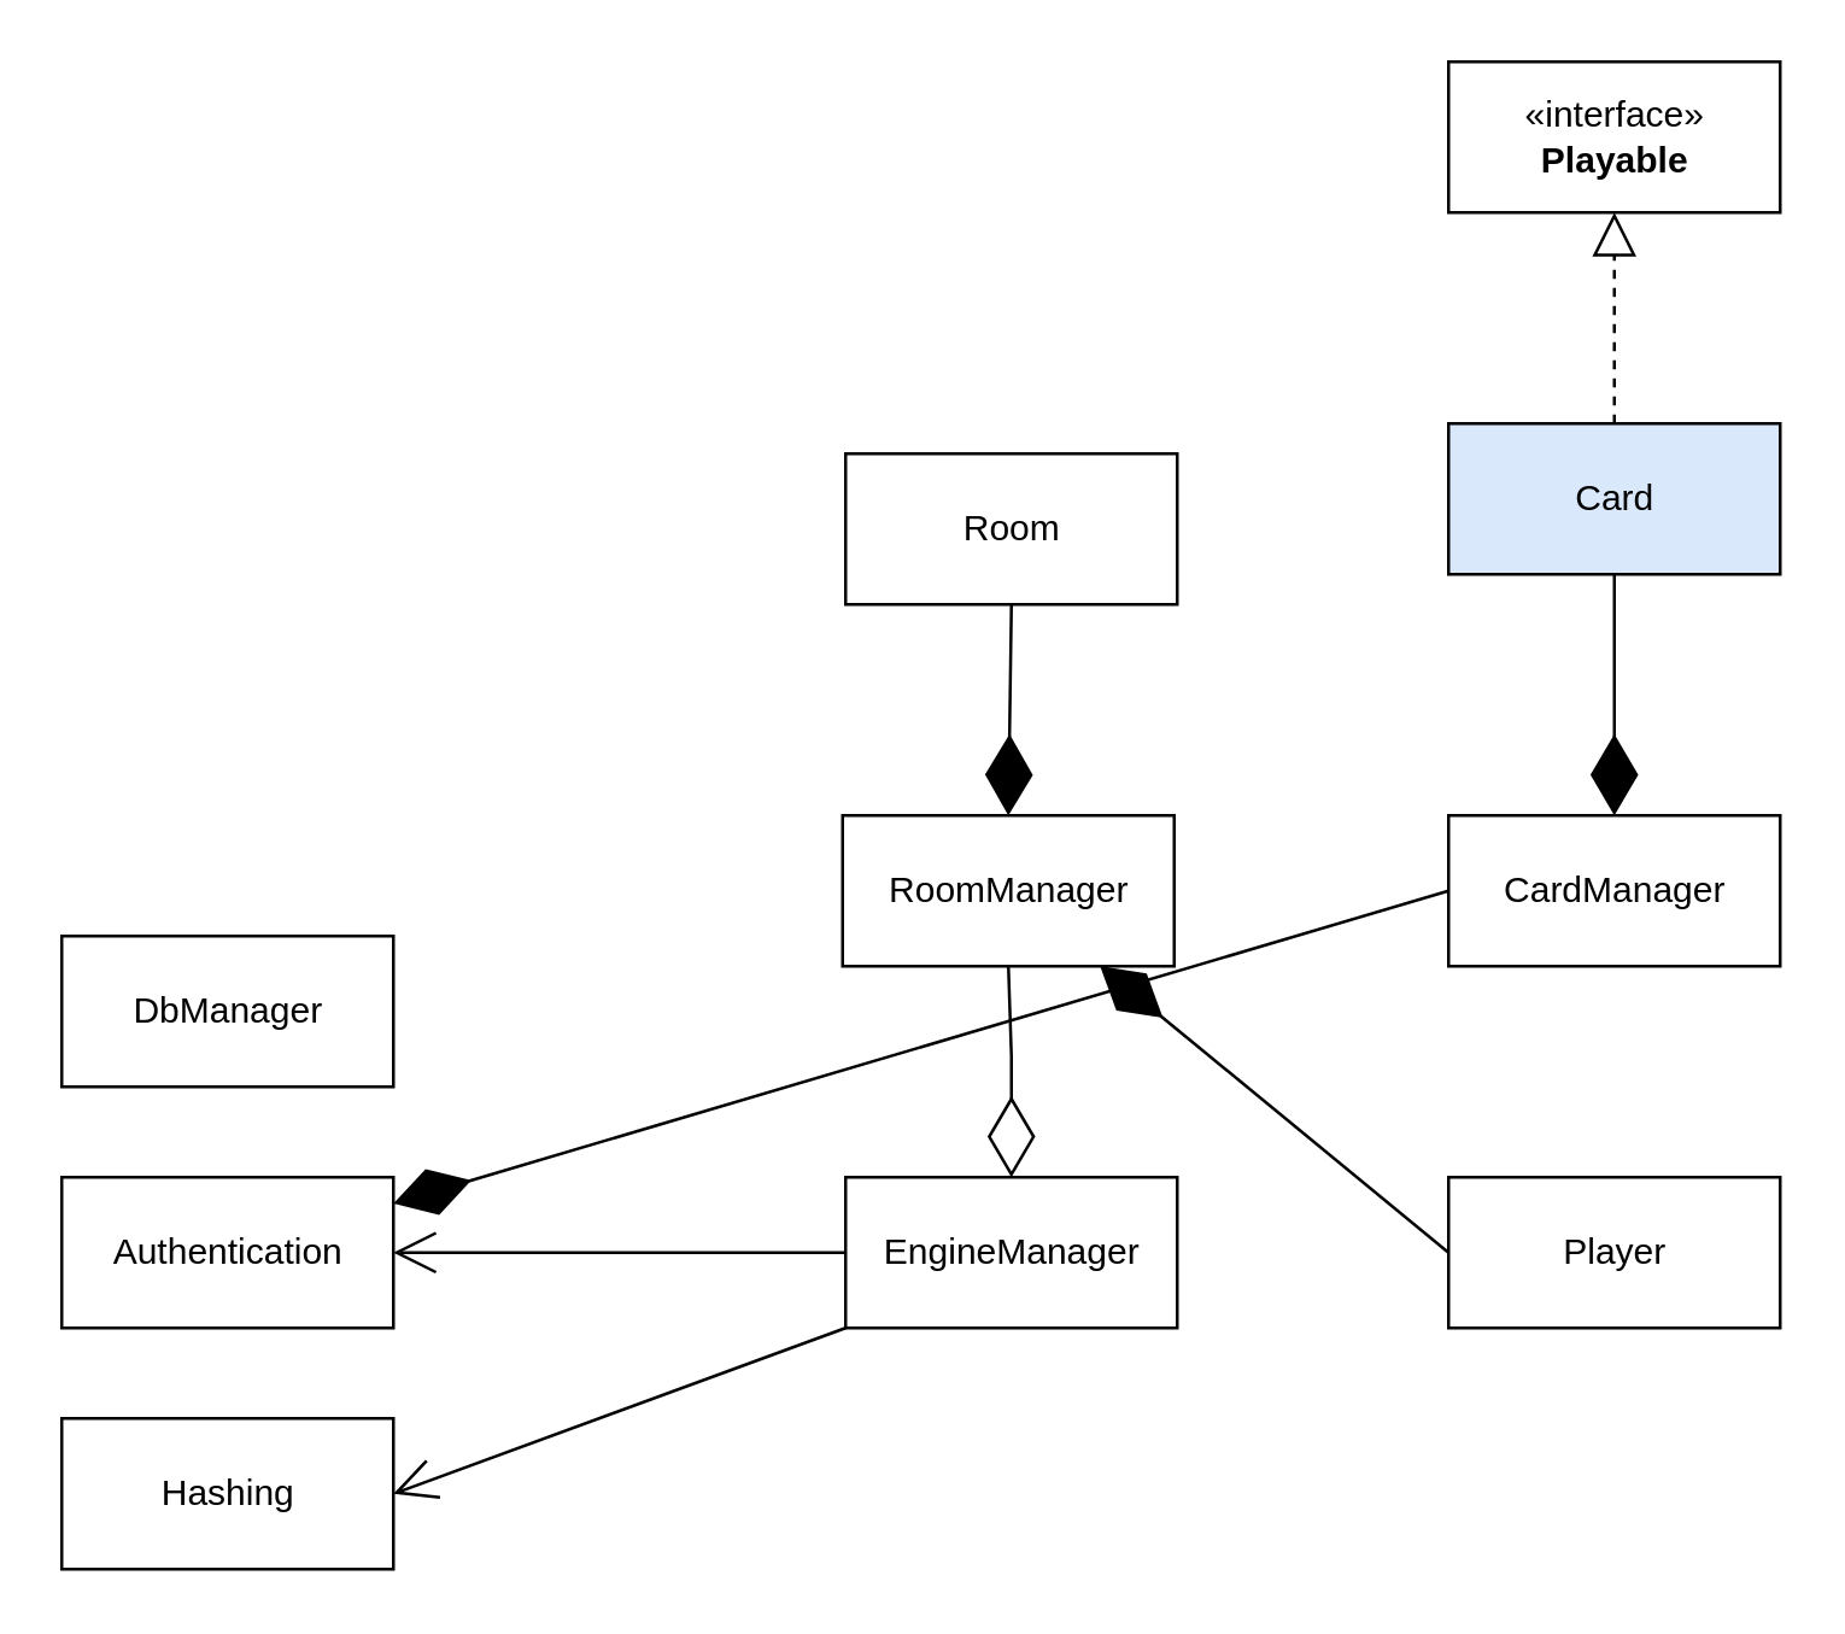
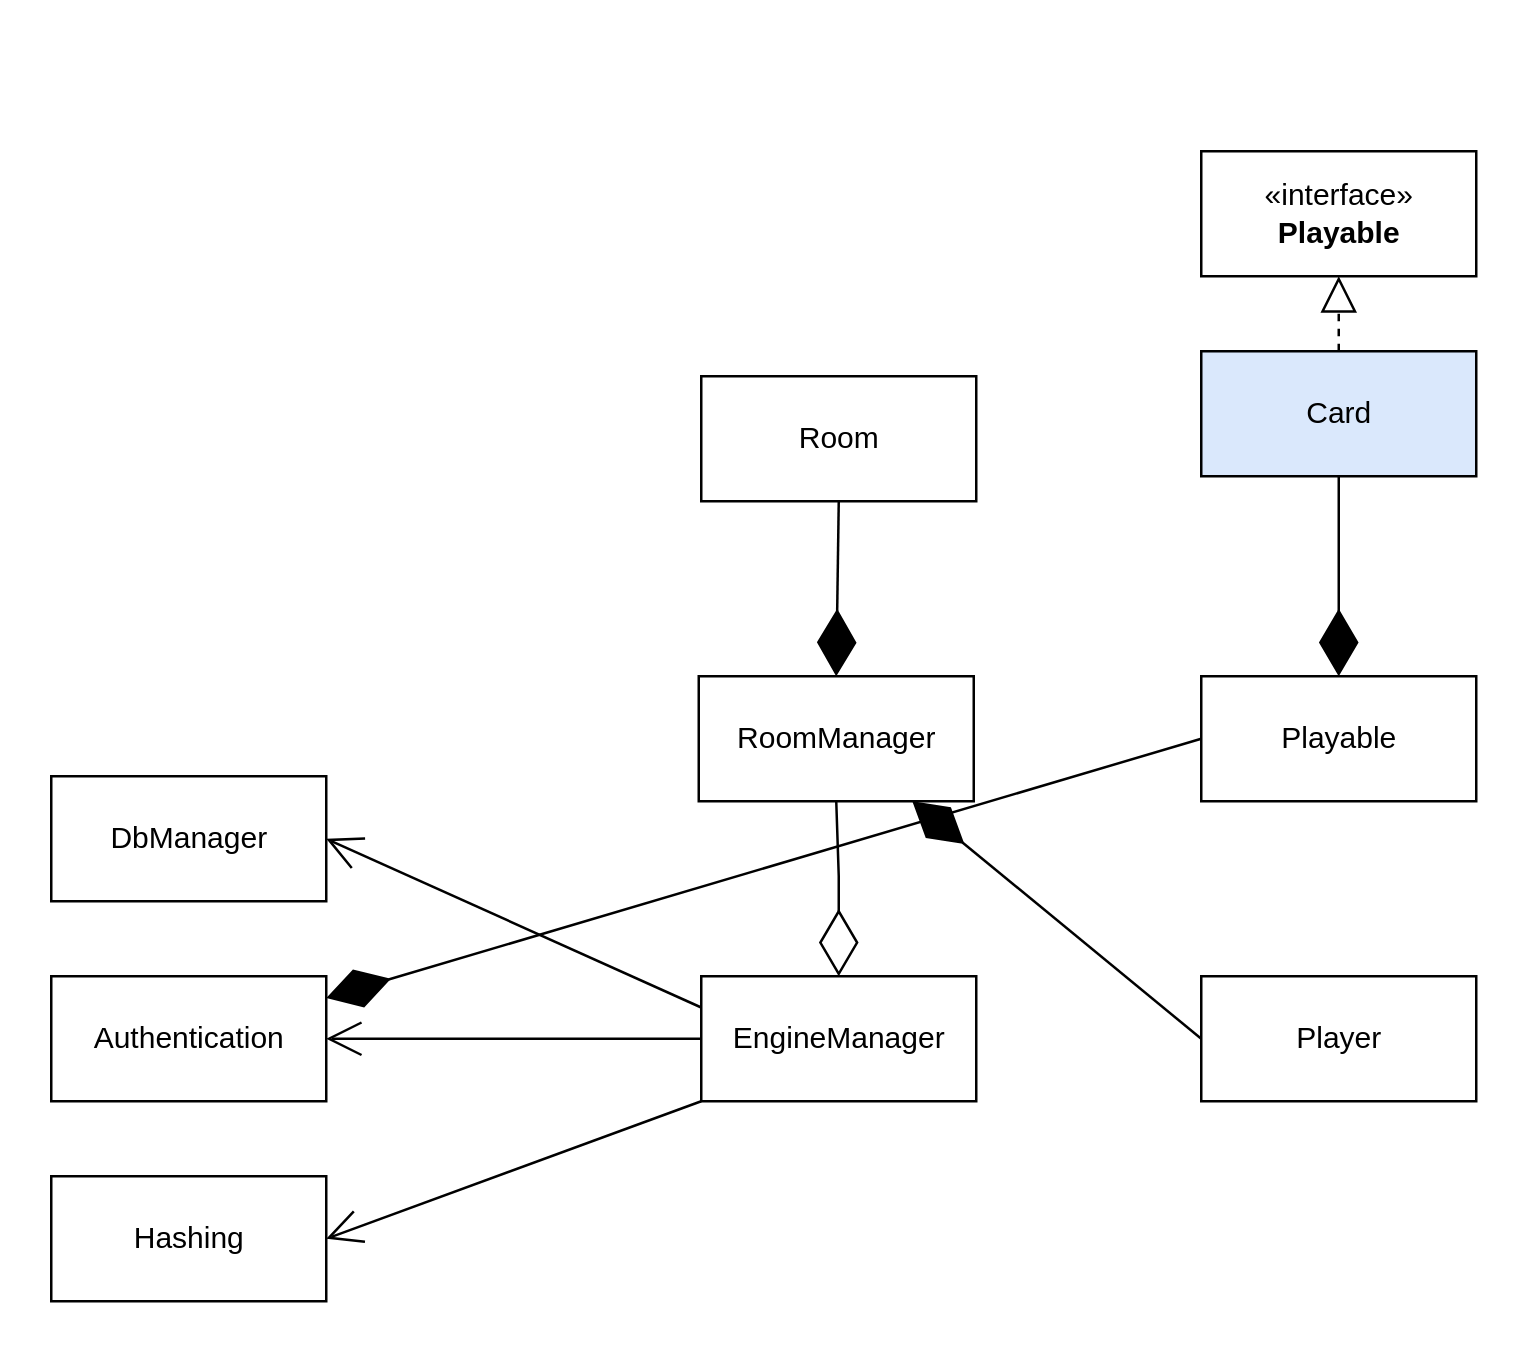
- <mxCell id="2" value="«interface»&lt;br&gt;&lt;b&gt;Playable&lt;/b&gt;" style="html=1;" vertex="1" parent="1"><mxGeometry x="480" y="20" width="110" height="50" as="geometry" /></mxCell>
+ <mxCell id="2" value="«interface»&lt;br&gt;&lt;b&gt;Playable&lt;/b&gt;" style="html=1;" vertex="1" parent="1"><mxGeometry x="480" y="60" width="110" height="50" as="geometry" /></mxCell>
- <mxCell id="11" value="CardManager" style="html=1;" vertex="1" parent="1"><mxGeometry x="480" y="270" width="110" height="50" as="geometry" /></mxCell>
+ <mxCell id="11" value="Playable" style="html=1;" vertex="1" parent="1"><mxGeometry x="480" y="270" width="110" height="50" as="geometry" /></mxCell>
+ <mxCell id="17" value="" style="endArrow=open;endFill=1;endSize=12;html=1;rounded=0;exitX=0;exitY=0.25;exitDx=0;exitDy=0;entryX=1;entryY=0.5;entryDx=0;entryDy=0;" edge="1" parent="1" source="14" target="13"><mxGeometry width="160" relative="1" as="geometry"><mxPoint x="370" y="420" as="sourcePoint" /><mxPoint x="530" y="420" as="targetPoint" /></mxGeometry></mxCell>
